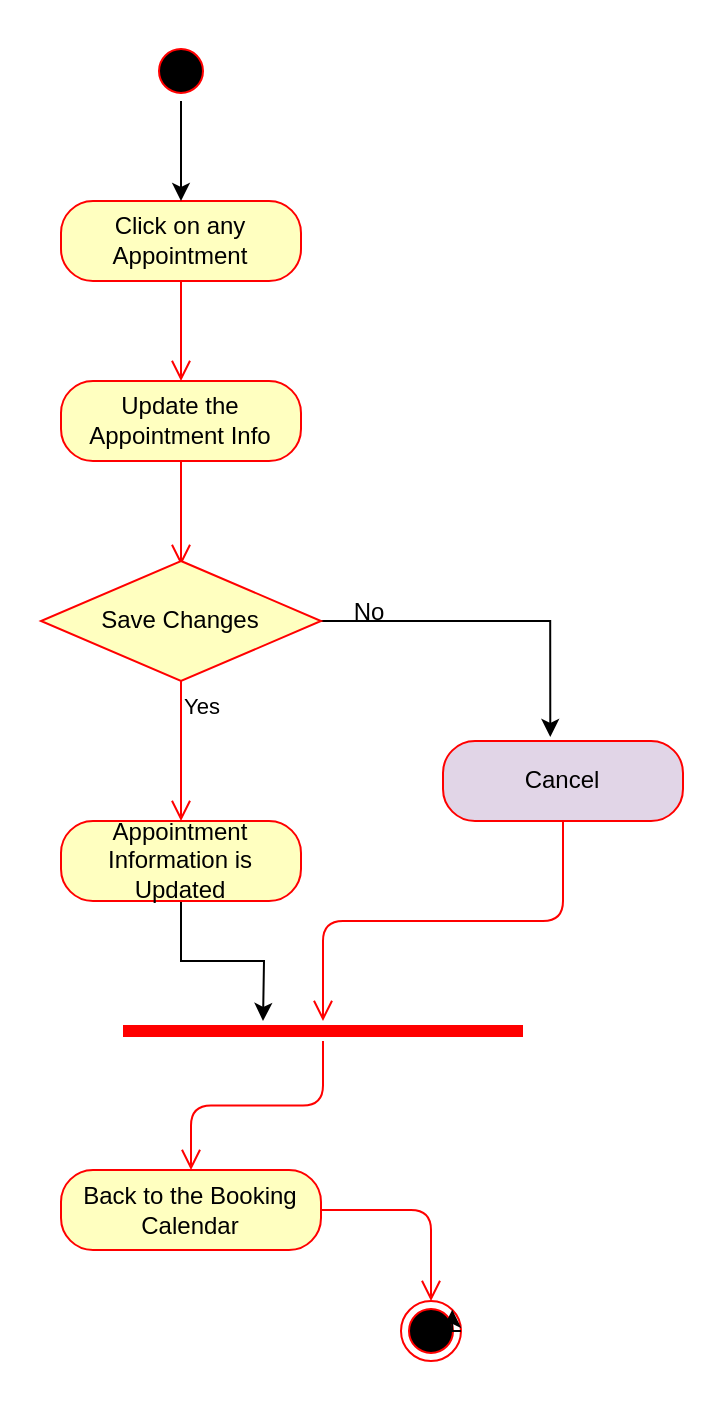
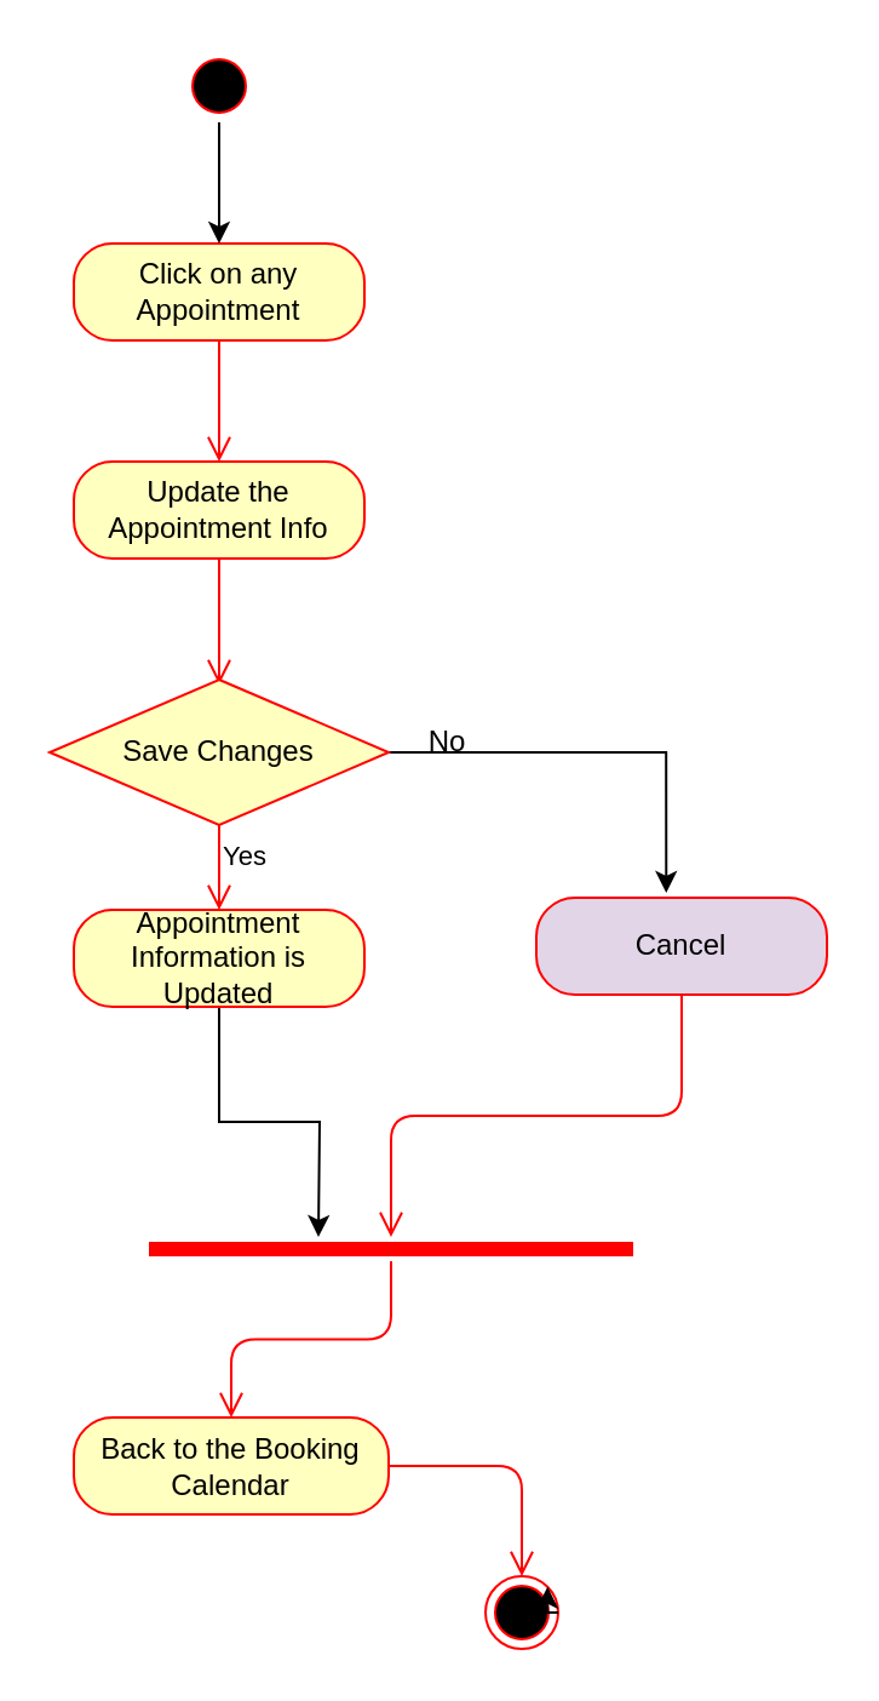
- <mxCell id="14" value="Appointment Information is Updated" style="rounded=1;whiteSpace=wrap;html=1;arcSize=40;fontColor=#000000;fillColor=#ffffc0;strokeColor=#ff0000;" parent="1" vertex="1"><mxGeometry x="30" y="410" width="120" height="40" as="geometry" /></mxCell>
+ <mxCell id="14" value="Appointment Information is Updated" style="rounded=1;whiteSpace=wrap;html=1;arcSize=40;fontColor=#000000;fillColor=#ffffc0;strokeColor=#ff0000;" parent="1" vertex="1"><mxGeometry x="30" y="375" width="120" height="40" as="geometry" /></mxCell>
